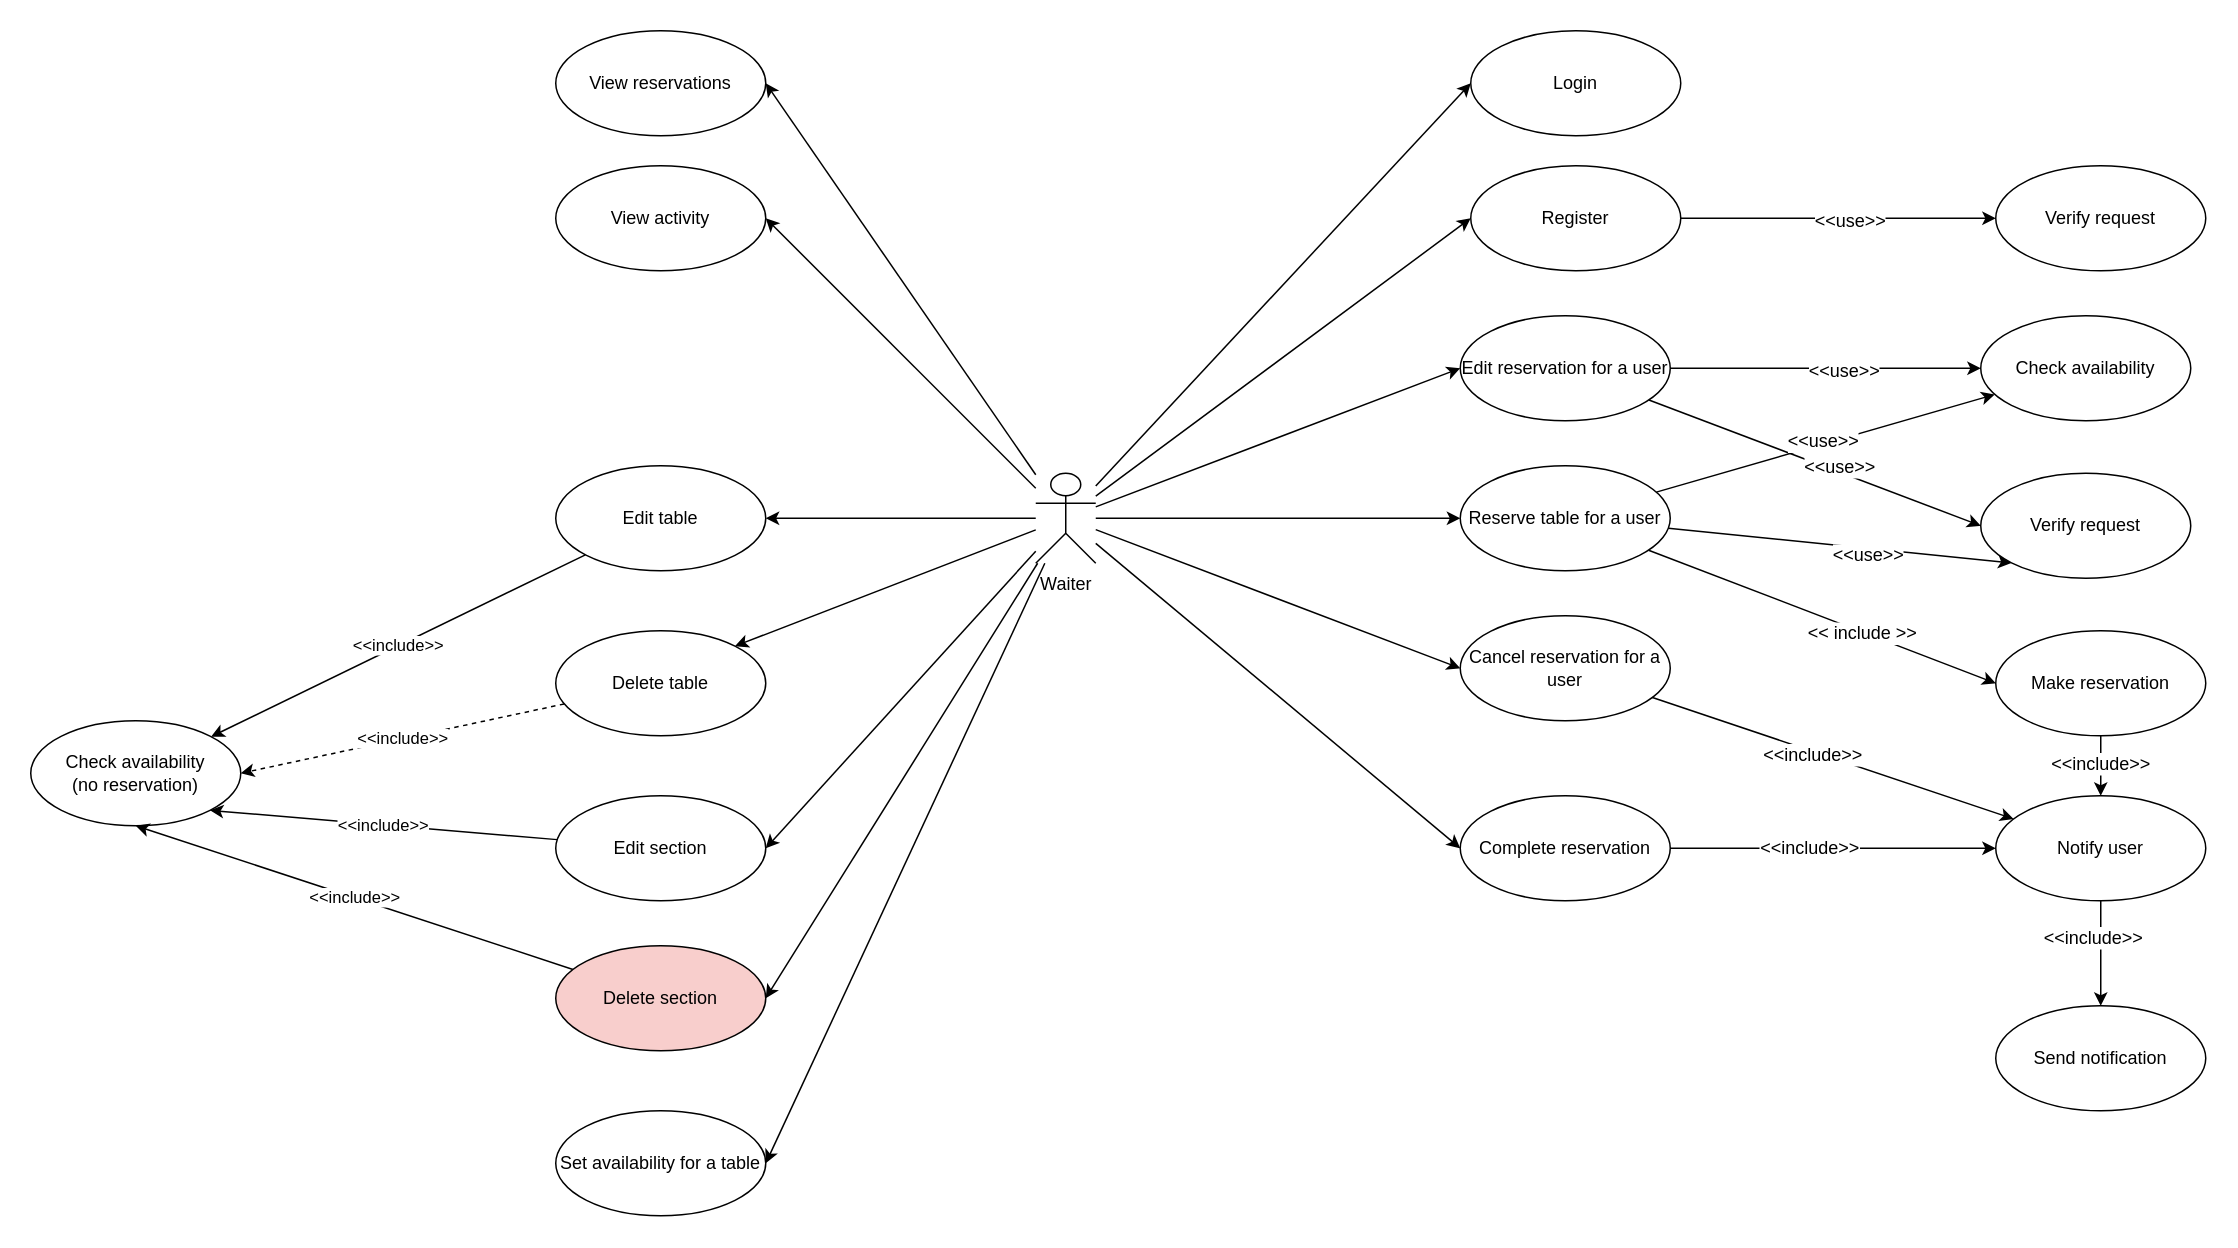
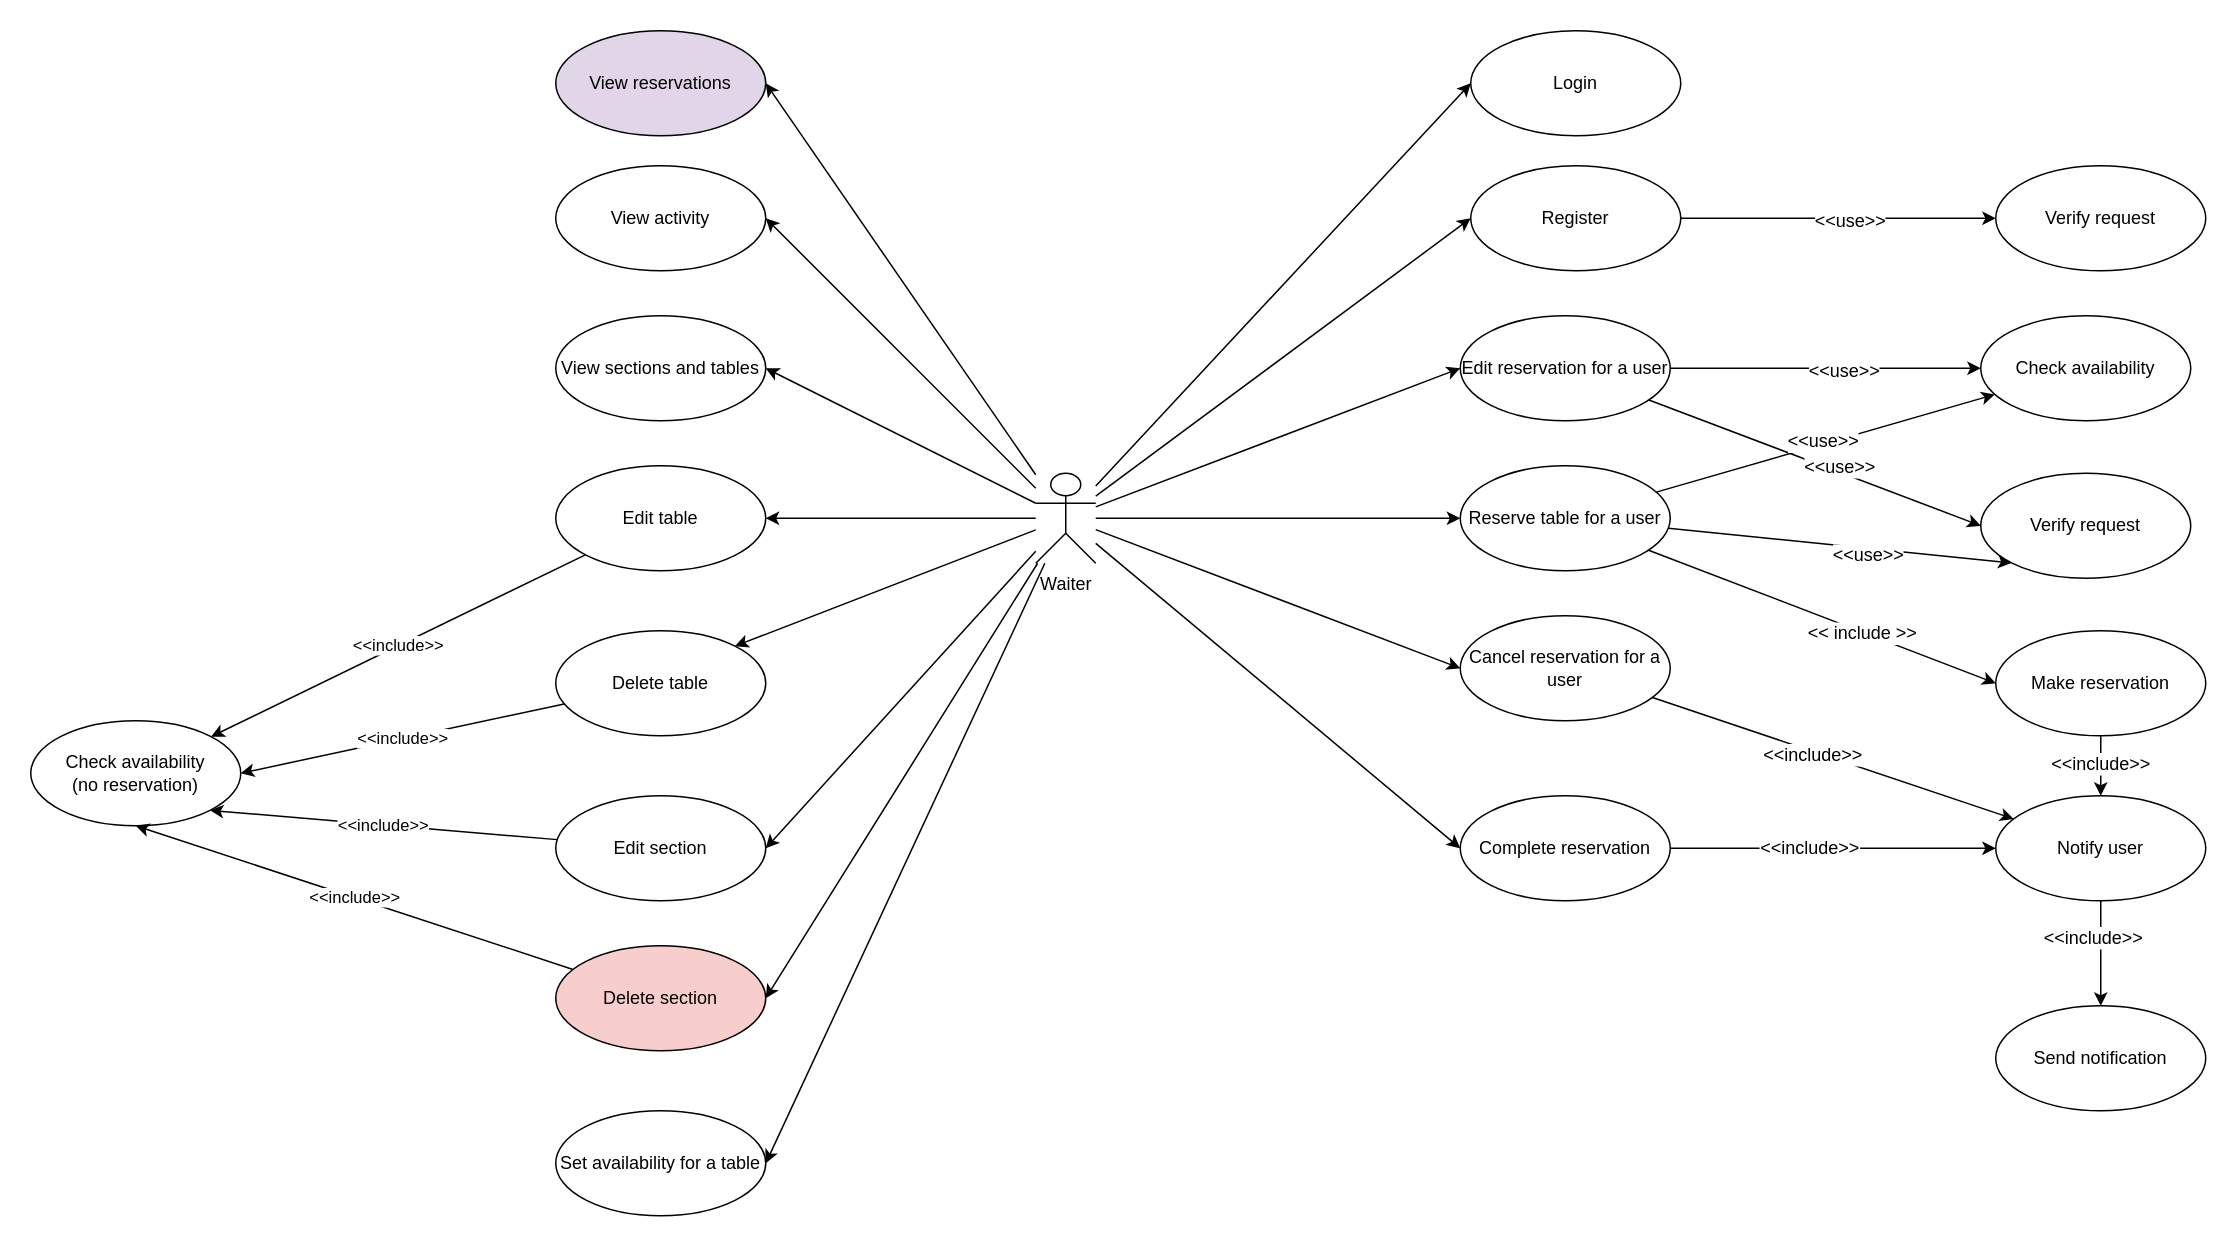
- <mxCell id="24" value="View reservations" style="ellipse;whiteSpace=wrap;html=1;" vertex="1" parent="1"><mxGeometry x="370" y="20" width="140" height="70" as="geometry" /></mxCell>
+ <mxCell id="24" value="View reservations" style="ellipse;whiteSpace=wrap;html=1;fillColor=#e1d5e7;" vertex="1" parent="1"><mxGeometry x="370" y="20" width="140" height="70" as="geometry" /></mxCell>
+ <mxCell id="17" value="View sections and tables" style="ellipse;whiteSpace=wrap;html=1;" vertex="1" parent="1"><mxGeometry x="370" y="210" width="140" height="70" as="geometry" /></mxCell>
+ <mxCell id="2" style="rounded=0;orthogonalLoop=1;jettySize=auto;html=1;entryX=1;entryY=0.5;entryDx=0;entryDy=0;" edge="1" parent="1" source="16" target="17"><mxGeometry relative="1" as="geometry" /></mxCell>
- <mxCell id="56" value="&amp;lt;&amp;lt;include&amp;gt;&amp;gt;" style="edgeStyle=none;rounded=0;orthogonalLoop=1;jettySize=auto;html=1;entryX=1;entryY=0.5;entryDx=0;entryDy=0;dashed=1;" edge="1" parent="1" source="57" target="53"><mxGeometry relative="1" as="geometry" /></mxCell>
+ <mxCell id="56" value="&amp;lt;&amp;lt;include&amp;gt;&amp;gt;" style="edgeStyle=none;rounded=0;orthogonalLoop=1;jettySize=auto;html=1;entryX=1;entryY=0.5;entryDx=0;entryDy=0;" edge="1" parent="1" source="57" target="53"><mxGeometry relative="1" as="geometry" /></mxCell>
